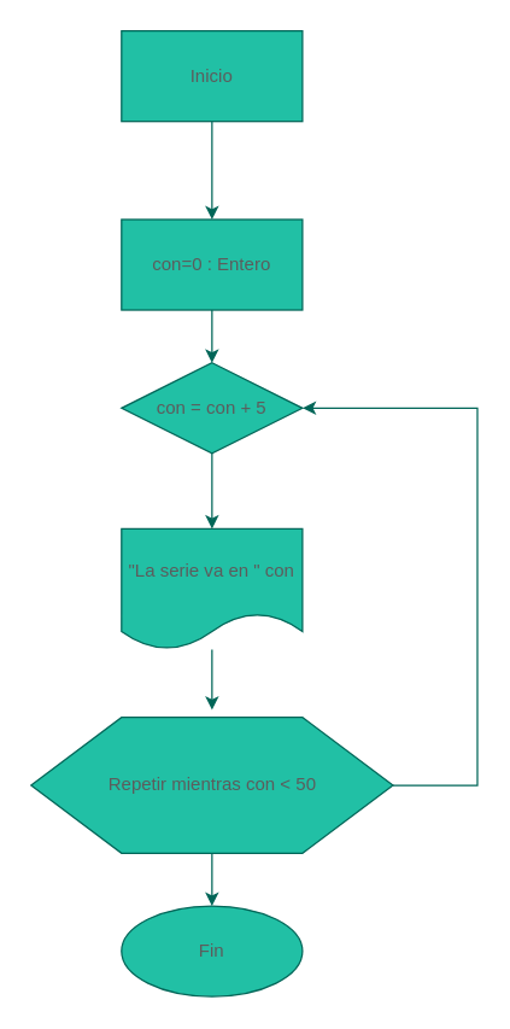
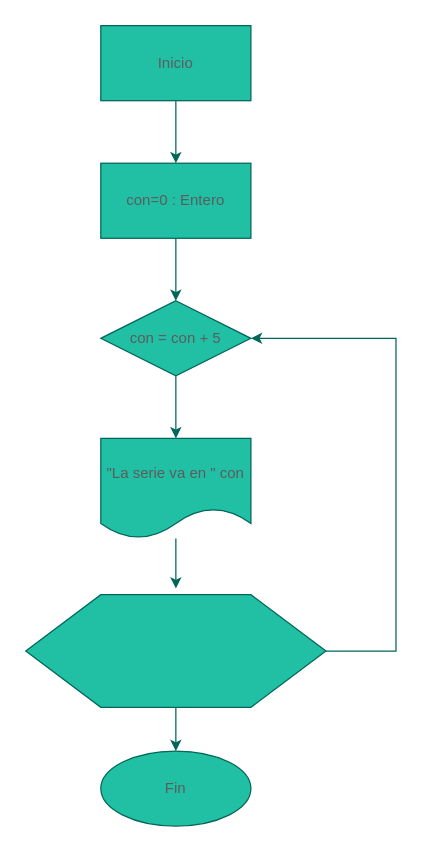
- <mxCell id="5" value="con=0 : Entero" style="rounded=0;whiteSpace=wrap;html=1;fillColor=#21C0A5;strokeColor=#006658;fontColor=#5C5C5C;" vertex="1" parent="1"><mxGeometry x="80" y="145" width="120" height="60" as="geometry" /></mxCell>
+ <mxCell id="5" value="con=0 : Entero" style="rounded=0;whiteSpace=wrap;html=1;fillColor=#21C0A5;strokeColor=#006658;fontColor=#5C5C5C;" vertex="1" parent="1"><mxGeometry x="80" y="130" width="120" height="60" as="geometry" /></mxCell>
- <mxCell id="13" value="Repetir mientras con &lt; 50" style="text;html=1;resizable=0;autosize=1;align=center;verticalAlign=middle;points=[];fillColor=none;strokeColor=none;rounded=0;fontColor=#5C5C5C;" vertex="1" parent="1"><mxGeometry x="65" y="510" width="150" height="20" as="geometry" /></mxCell>
